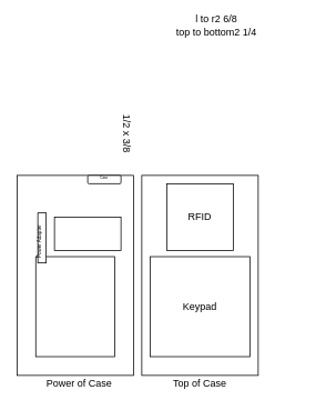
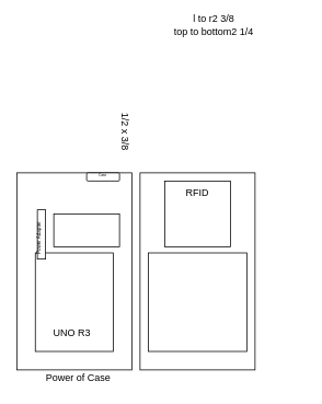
- <mxCell id="17" value="l to r2 6/8&lt;br&gt;top to bottom2 1/4" style="text;html=1;strokeColor=none;fillColor=none;align=center;verticalAlign=middle;whiteSpace=wrap;rounded=0;" vertex="1" parent="1"><mxGeometry x="150" y="20" width="220" height="20" as="geometry" /></mxCell>
+ <mxCell id="17" value="l to r2 3/8&lt;br&gt;top to bottom2 1/4" style="text;html=1;strokeColor=none;fillColor=none;align=center;verticalAlign=middle;whiteSpace=wrap;rounded=0;" vertex="1" parent="1"><mxGeometry x="150" y="20" width="220" height="20" as="geometry" /></mxCell>
- <mxCell id="16" value="RFID" style="text;html=1;strokeColor=none;fillColor=none;align=center;verticalAlign=middle;whiteSpace=wrap;rounded=0;" vertex="1" parent="1"><mxGeometry x="220" y="250" width="40" height="20" as="geometry" /></mxCell>
+ <mxCell id="16" value="RFID" style="text;html=1;strokeColor=none;fillColor=none;align=center;verticalAlign=middle;whiteSpace=wrap;rounded=0;" vertex="1" parent="1"><mxGeometry x="220" y="225" width="40" height="20" as="geometry" /></mxCell>
- <mxCell id="14" value="Keypad" style="text;html=1;strokeColor=none;fillColor=none;align=center;verticalAlign=middle;whiteSpace=wrap;rounded=0;" vertex="1" parent="1"><mxGeometry x="220" y="357.5" width="40" height="20" as="geometry" /></mxCell>
+ <mxCell id="7" value="UNO R3" style="text;html=1;strokeColor=none;fillColor=none;align=center;verticalAlign=middle;whiteSpace=wrap;rounded=0;" vertex="1" parent="1"><mxGeometry x="60" y="395" width="55" height="20" as="geometry" /></mxCell>
- <mxCell id="12" value="Top of Case" style="text;html=1;strokeColor=none;fillColor=none;align=center;verticalAlign=middle;whiteSpace=wrap;rounded=0;" vertex="1" parent="1"><mxGeometry x="190" y="450" width="100" height="20" as="geometry" /></mxCell>
